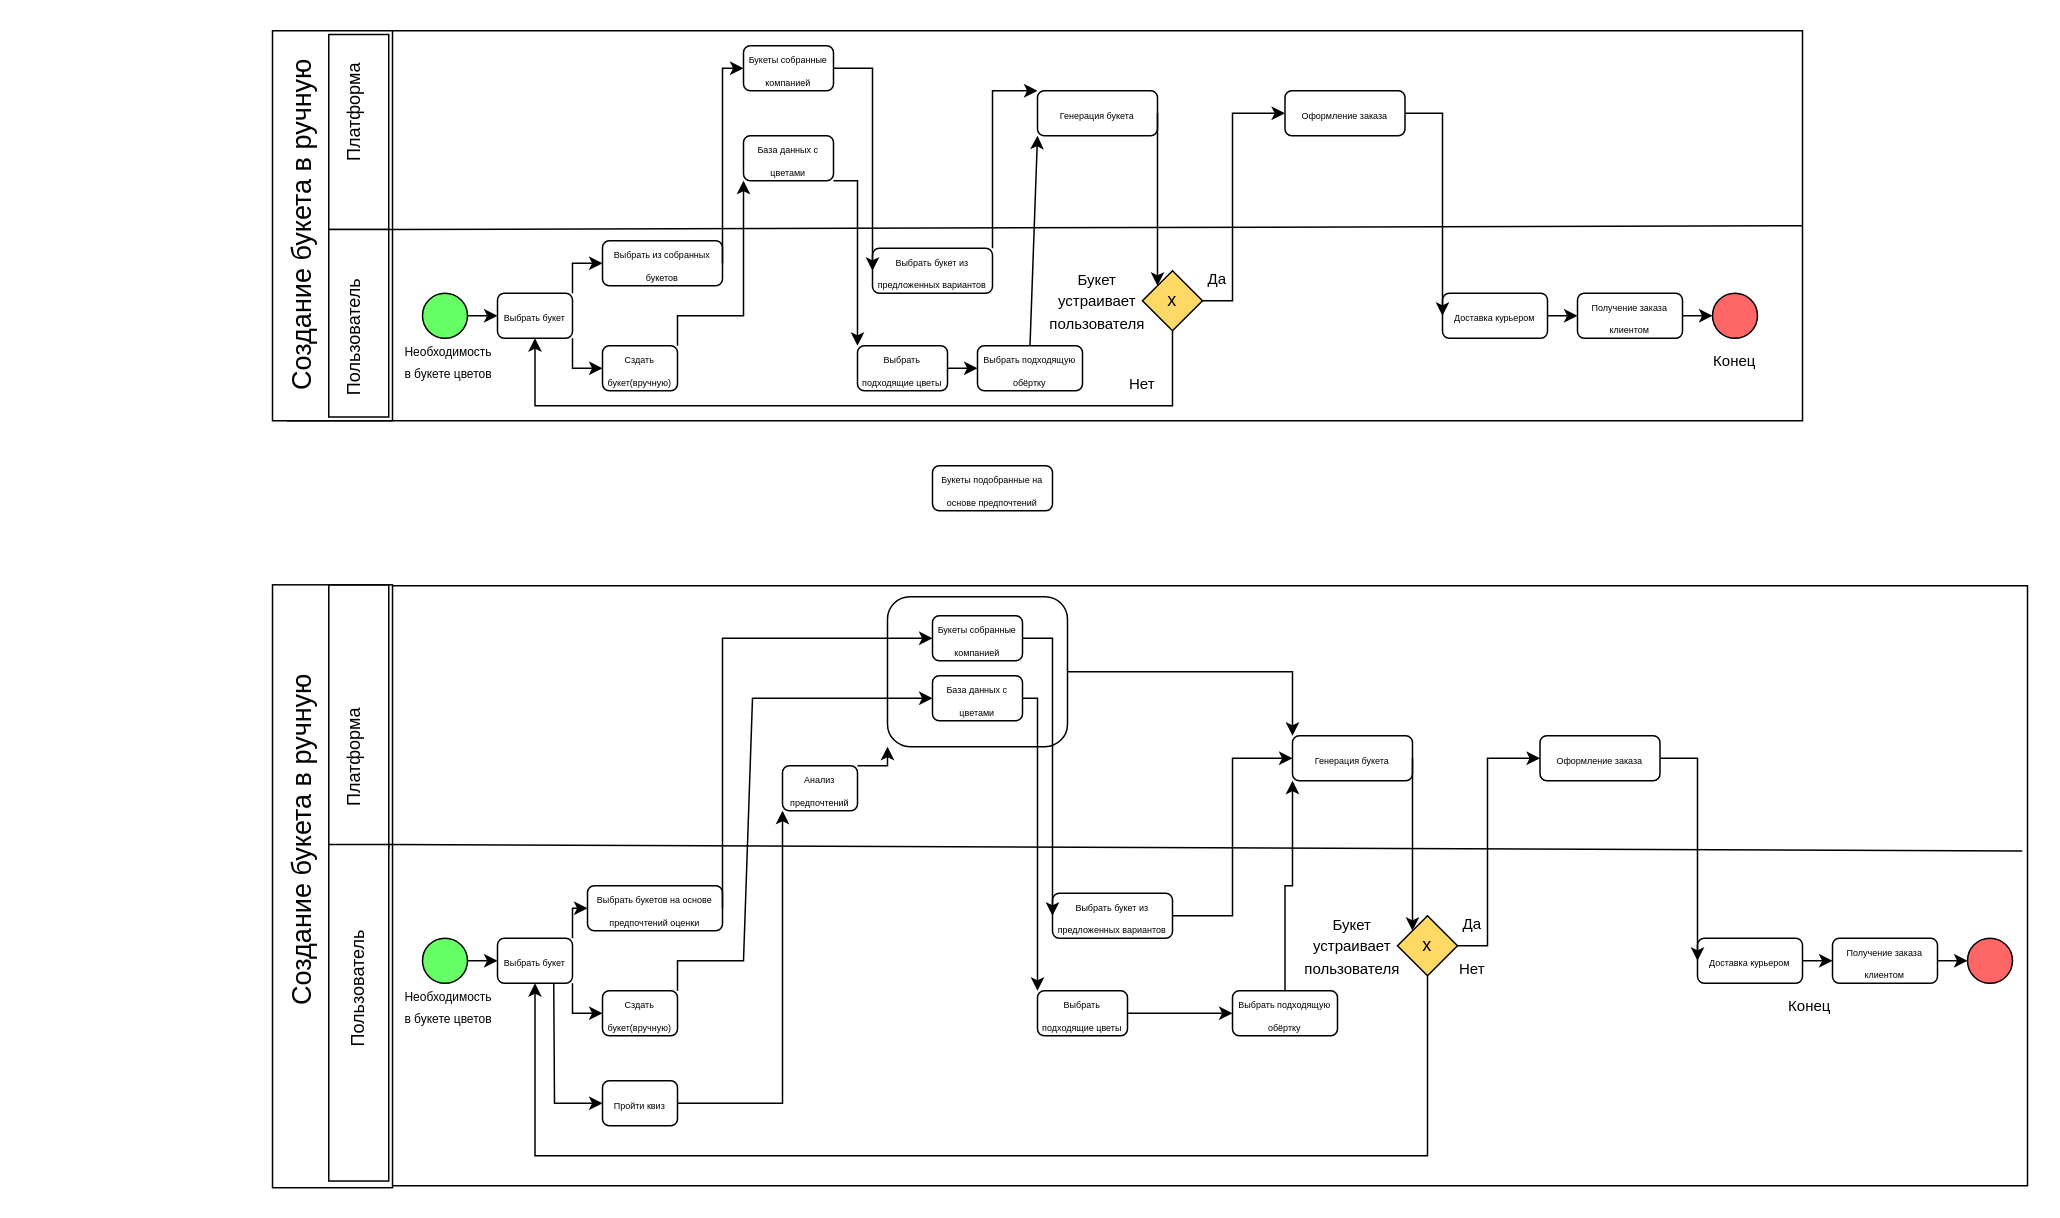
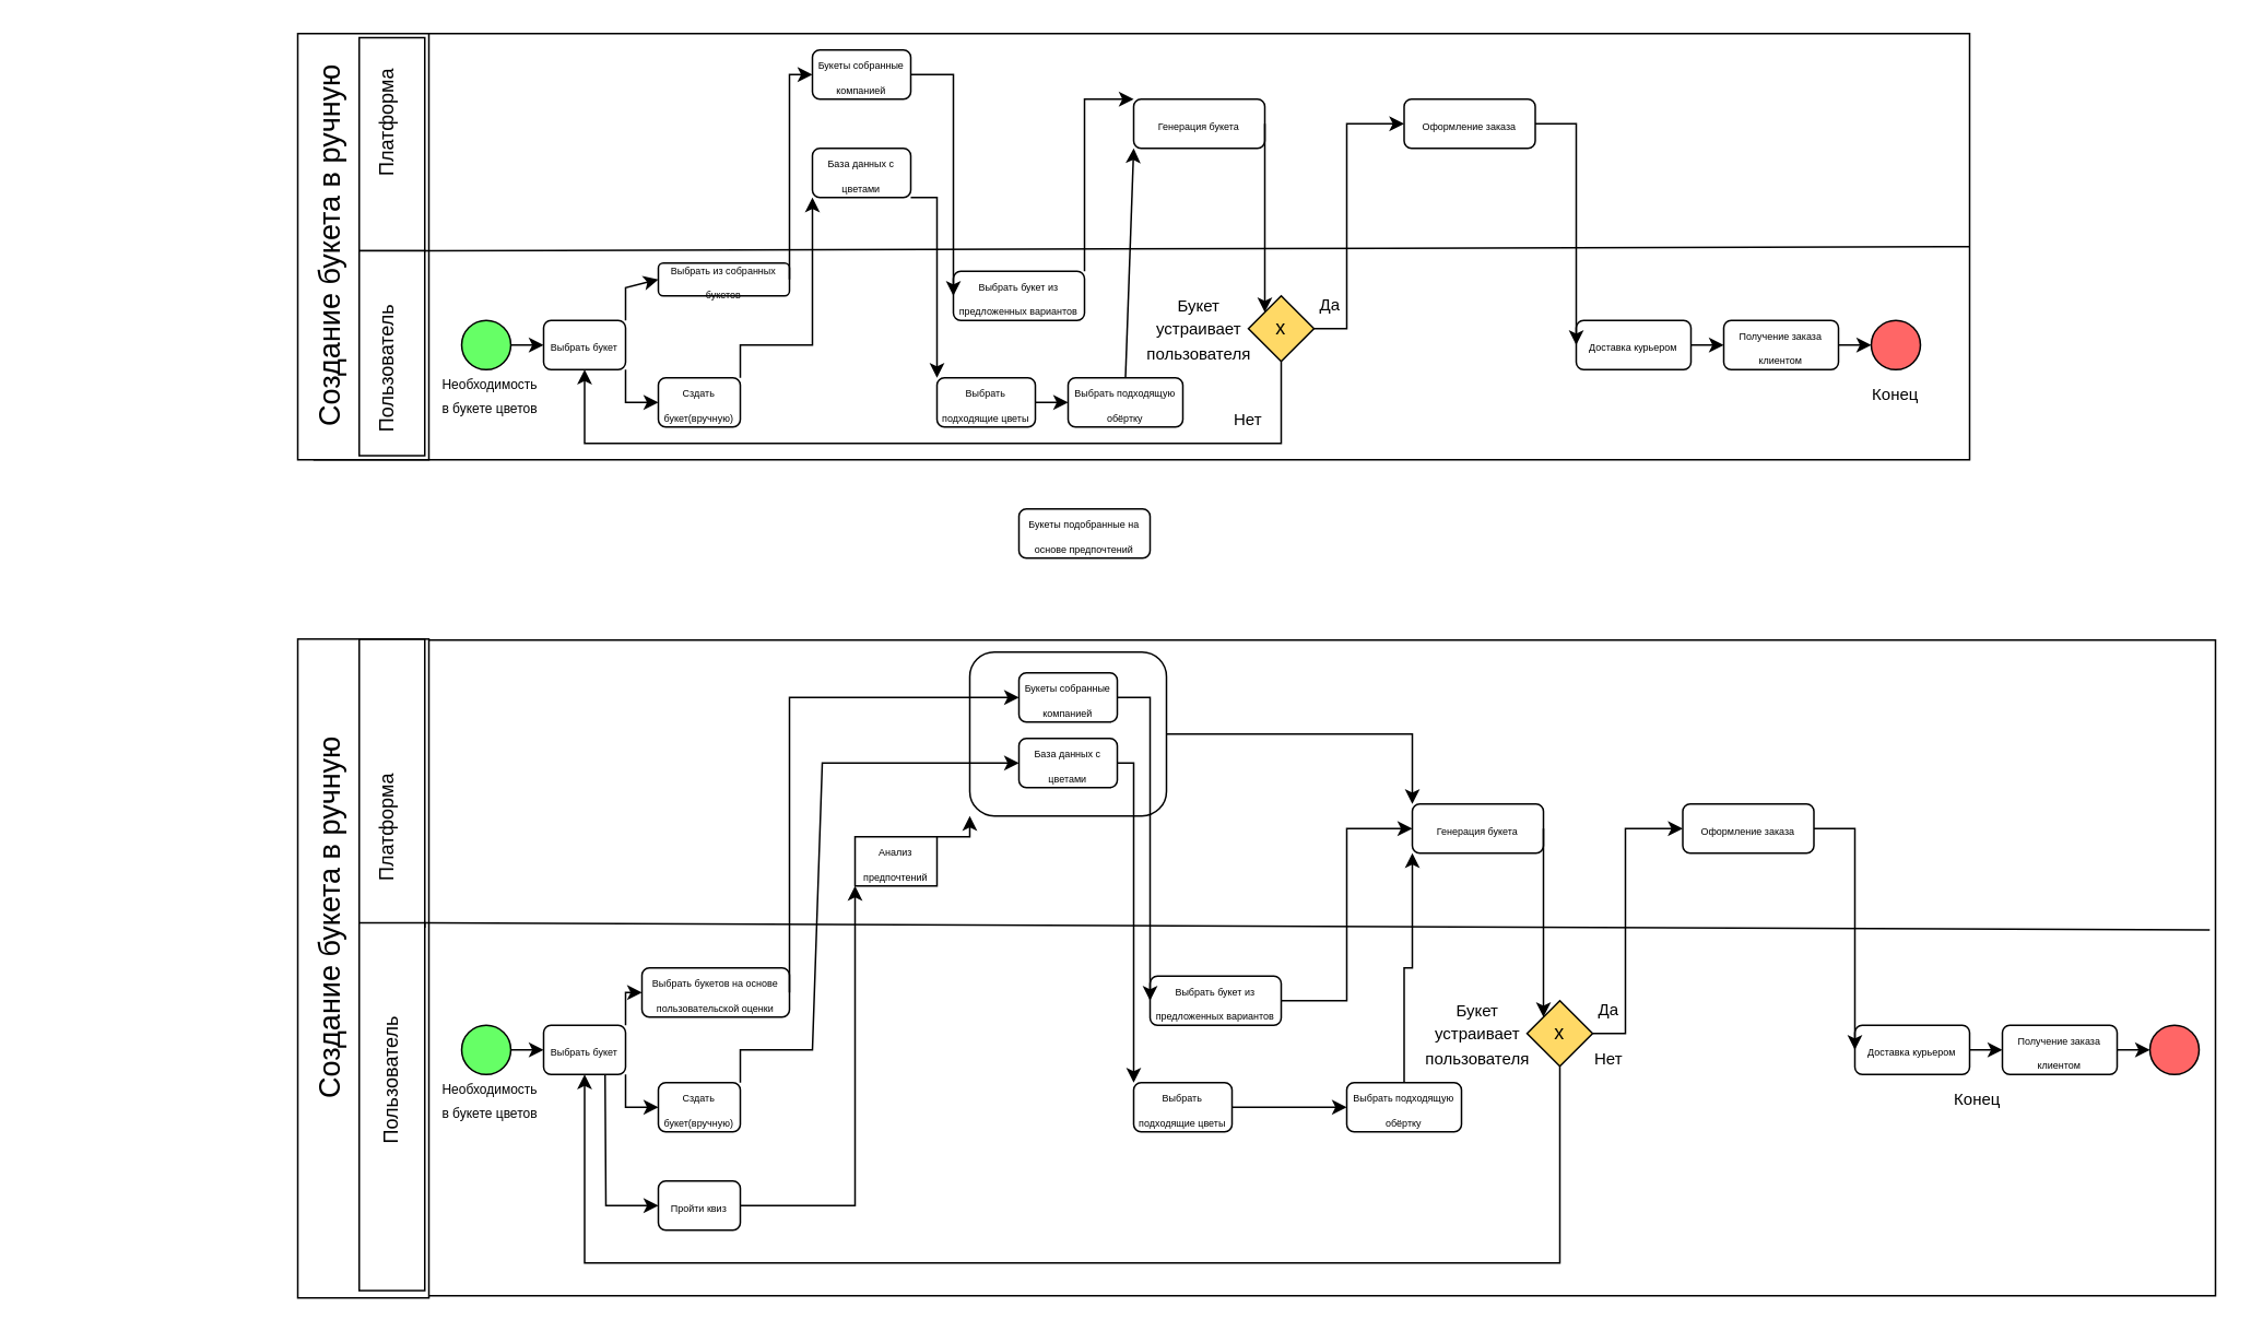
- <mxCell id="44" value="&lt;font style=&quot;font-size: 6px;&quot;&gt;Выбрать из собранных букетов&lt;/font&gt;" style="rounded=1;whiteSpace=wrap;html=1;" vertex="1" parent="1"><mxGeometry x="401" y="160" width="80" height="30" as="geometry" /></mxCell>
+ <mxCell id="44" value="&lt;font style=&quot;font-size: 6px;&quot;&gt;Выбрать из собранных букетов&lt;/font&gt;" style="rounded=1;whiteSpace=wrap;html=1;" vertex="1" parent="1"><mxGeometry x="401" y="160" width="80" height="20" as="geometry" /></mxCell>
- <mxCell id="96" value="&lt;font style=&quot;font-size: 6px;&quot;&gt;Анализ предпочтений&lt;/font&gt;" style="rounded=1;whiteSpace=wrap;html=1;" vertex="1" parent="1"><mxGeometry x="521" y="510" width="50" height="30" as="geometry" /></mxCell>
+ <mxCell id="96" value="&lt;font style=&quot;font-size: 6px;&quot;&gt;Анализ предпочтений&lt;/font&gt;" style="whiteSpace=wrap;html=1;rounded=0;" vertex="1" parent="1"><mxGeometry x="521" y="510" width="50" height="30" as="geometry" /></mxCell>
- <mxCell id="87" value="&lt;font style=&quot;font-size: 6px;&quot;&gt;Выбрать букетов на основе предпочтений оценки&lt;/font&gt;" style="rounded=1;whiteSpace=wrap;html=1;" vertex="1" parent="1"><mxGeometry x="391" y="590" width="90" height="30" as="geometry" /></mxCell>
+ <mxCell id="87" value="&lt;font style=&quot;font-size: 6px;&quot;&gt;Выбрать букетов на основе пользовательской оценки&lt;/font&gt;" style="rounded=1;whiteSpace=wrap;html=1;" vertex="1" parent="1"><mxGeometry x="391" y="590" width="90" height="30" as="geometry" /></mxCell>
